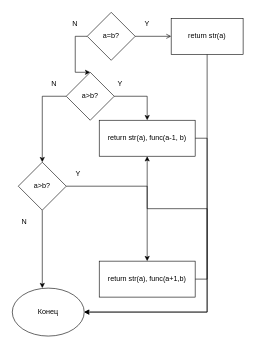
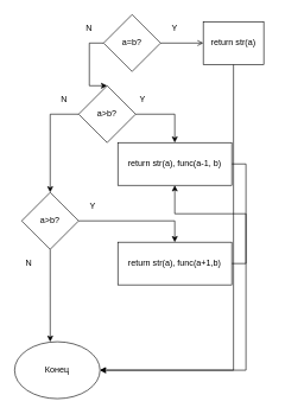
- <mxCell id="6" value="return str(a)" style="rounded=0;whiteSpace=wrap;html=1;" vertex="1" parent="1"><mxGeometry x="285" y="30" width="120" height="60" as="geometry" /></mxCell>
+ <mxCell id="6" value="return str(a)" style="rounded=0;whiteSpace=wrap;html=1;" vertex="1" parent="1"><mxGeometry x="285" y="30" width="85" height="60" as="geometry" /></mxCell>
- <mxCell id="18" value="&lt;div&gt;return str(a), func(a+1,b)&lt;br&gt;&lt;/div&gt;" style="rounded=0;whiteSpace=wrap;html=1;" vertex="1" parent="1"><mxGeometry x="165" y="435" width="160" height="60" as="geometry" /></mxCell>
+ <mxCell id="18" value="&lt;div&gt;return str(a), func(a+1,b)&lt;br&gt;&lt;/div&gt;" style="rounded=0;whiteSpace=wrap;html=1;" vertex="1" parent="1"><mxGeometry x="165" y="340" width="160" height="60" as="geometry" /></mxCell>
